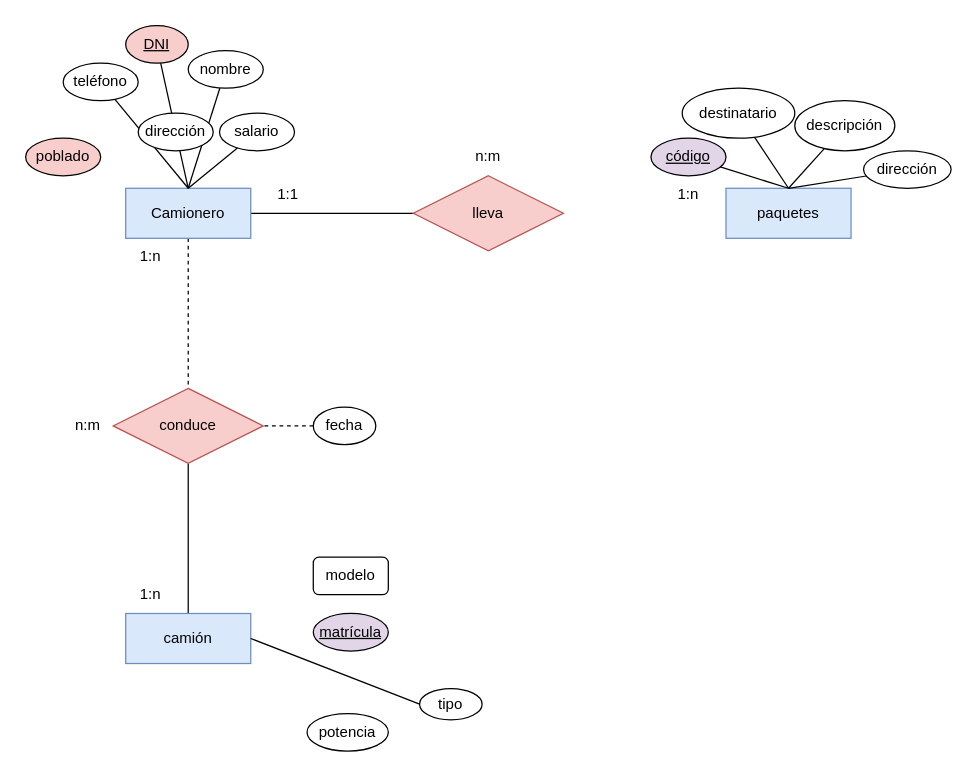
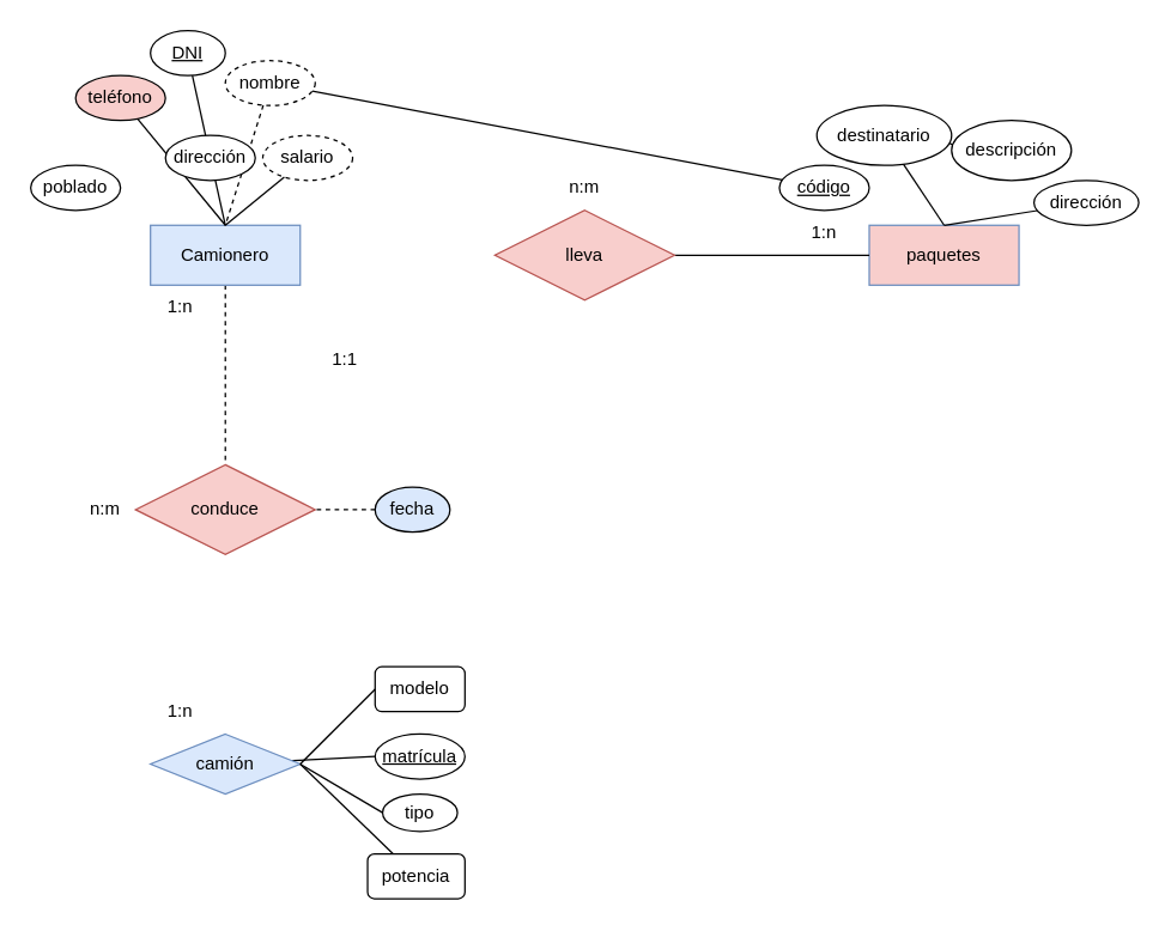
- <mxCell id="13" value="DNI" style="ellipse;whiteSpace=wrap;html=1;align=center;fontStyle=4;fillColor=#f8cecc;" vertex="1" parent="1"><mxGeometry x="100" y="20" width="50" height="30" as="geometry" /></mxCell>
+ <mxCell id="13" value="DNI" style="ellipse;whiteSpace=wrap;html=1;align=center;fontStyle=4;" vertex="1" parent="1"><mxGeometry x="100" y="20" width="50" height="30" as="geometry" /></mxCell>
- <mxCell id="15" value="nombre" style="ellipse;whiteSpace=wrap;html=1;align=center;" vertex="1" parent="1"><mxGeometry x="150" y="40" width="60" height="30" as="geometry" /></mxCell>
+ <mxCell id="15" value="nombre" style="ellipse;whiteSpace=wrap;html=1;align=center;dashed=1;" vertex="1" parent="1"><mxGeometry x="150" y="40" width="60" height="30" as="geometry" /></mxCell>
- <mxCell id="17" value="teléfono" style="ellipse;whiteSpace=wrap;html=1;align=center;" vertex="1" parent="1"><mxGeometry x="50" y="50" width="60" height="30" as="geometry" /></mxCell>
+ <mxCell id="17" value="teléfono" style="ellipse;whiteSpace=wrap;html=1;align=center;fillColor=#f8cecc;" vertex="1" parent="1"><mxGeometry x="50" y="50" width="60" height="30" as="geometry" /></mxCell>
- <mxCell id="14" style="rounded=0;orthogonalLoop=1;jettySize=auto;html=1;entryX=0.5;entryY=0;entryDx=0;entryDy=0;endArrow=none;endFill=0;" edge="1" parent="1" source="15" target="4"><mxGeometry relative="1" as="geometry" /></mxCell>
+ <mxCell id="14" style="rounded=0;orthogonalLoop=1;jettySize=auto;html=1;entryX=0.5;entryY=0;entryDx=0;entryDy=0;endArrow=none;endFill=0;dashed=1;" edge="1" parent="1" source="15" target="4"><mxGeometry relative="1" as="geometry" /></mxCell>
- <mxCell id="18" value="salario" style="ellipse;whiteSpace=wrap;html=1;align=center;" vertex="1" parent="1"><mxGeometry x="175" y="90" width="60" height="30" as="geometry" /></mxCell>
+ <mxCell id="18" value="salario" style="ellipse;whiteSpace=wrap;html=1;align=center;dashed=1;" vertex="1" parent="1"><mxGeometry x="175" y="90" width="60" height="30" as="geometry" /></mxCell>
- <mxCell id="19" value="poblado" style="ellipse;whiteSpace=wrap;html=1;align=center;fillColor=#f8cecc;" vertex="1" parent="1"><mxGeometry x="20" y="110" width="60" height="30" as="geometry" /></mxCell>
+ <mxCell id="19" value="poblado" style="ellipse;whiteSpace=wrap;html=1;align=center;" vertex="1" parent="1"><mxGeometry x="20" y="110" width="60" height="30" as="geometry" /></mxCell>
- <mxCell id="21" value="código" style="ellipse;whiteSpace=wrap;html=1;align=center;fontStyle=4;fillColor=#e1d5e7;" vertex="1" parent="1"><mxGeometry x="520" y="110" width="60" height="30" as="geometry" /></mxCell>
+ <mxCell id="21" value="código" style="ellipse;whiteSpace=wrap;html=1;align=center;fontStyle=4;" vertex="1" parent="1"><mxGeometry x="520" y="110" width="60" height="30" as="geometry" /></mxCell>
- <mxCell id="22" style="rounded=0;orthogonalLoop=1;jettySize=auto;html=1;entryX=0.5;entryY=0;entryDx=0;entryDy=0;endArrow=none;endFill=0;" edge="1" parent="1" source="23" target="5"><mxGeometry relative="1" as="geometry" /></mxCell>
+ <mxCell id="22" style="rounded=0;orthogonalLoop=1;jettySize=auto;html=1;endArrow=none;endFill=0;" edge="1" parent="1" source="23" target="25"><mxGeometry relative="1" as="geometry" /></mxCell>
- <mxCell id="20" style="rounded=0;orthogonalLoop=1;jettySize=auto;html=1;entryX=0.5;entryY=0;entryDx=0;entryDy=0;endArrow=none;endFill=0;" edge="1" parent="1" source="21" target="5"><mxGeometry relative="1" as="geometry" /></mxCell>
+ <mxCell id="20" style="rounded=0;orthogonalLoop=1;jettySize=auto;html=1;endArrow=none;endFill=0;" edge="1" parent="1" source="21" target="15"><mxGeometry relative="1" as="geometry" /></mxCell>
- <mxCell id="40" value="1:1" style="text;html=1;strokeColor=none;fillColor=none;align=center;verticalAlign=middle;whiteSpace=wrap;rounded=0;" vertex="1" parent="1"><mxGeometry x="200" y="140" width="60" height="30" as="geometry" /></mxCell>
+ <mxCell id="40" value="1:1" style="text;html=1;strokeColor=none;fillColor=none;align=center;verticalAlign=middle;whiteSpace=wrap;rounded=0;" vertex="1" parent="1"><mxGeometry x="200" y="225" width="60" height="30" as="geometry" /></mxCell>
- <mxCell id="2" style="rounded=0;orthogonalLoop=1;jettySize=auto;html=1;endArrow=none;endFill=0;" edge="1" parent="1" source="4" target="7"><mxGeometry relative="1" as="geometry" /></mxCell>
+ <mxCell id="6" style="edgeStyle=orthogonalEdgeStyle;rounded=0;orthogonalLoop=1;jettySize=auto;html=1;endArrow=none;endFill=0;" edge="1" parent="1" source="7" target="5"><mxGeometry relative="1" as="geometry" /></mxCell>
- <mxCell id="5" value="paquetes" style="whiteSpace=wrap;html=1;align=center;fillColor=#dae8fc;strokeColor=#6c8ebf;" vertex="1" parent="1"><mxGeometry x="580" y="150" width="100" height="40" as="geometry" /></mxCell>
+ <mxCell id="5" value="paquetes" style="whiteSpace=wrap;html=1;align=center;fillColor=#f8cecc;strokeColor=#6c8ebf;" vertex="1" parent="1"><mxGeometry x="580" y="150" width="100" height="40" as="geometry" /></mxCell>
- <mxCell id="44" value="fecha" style="ellipse;whiteSpace=wrap;html=1;align=center;" vertex="1" parent="1"><mxGeometry x="250" y="325" width="50" height="30" as="geometry" /></mxCell>
+ <mxCell id="44" value="fecha" style="ellipse;whiteSpace=wrap;html=1;align=center;fillColor=#dae8fc;" vertex="1" parent="1"><mxGeometry x="250" y="325" width="50" height="30" as="geometry" /></mxCell>
- <mxCell id="8" style="edgeStyle=orthogonalEdgeStyle;rounded=0;orthogonalLoop=1;jettySize=auto;html=1;endArrow=none;endFill=0;" edge="1" parent="1" source="9" target="11"><mxGeometry relative="1" as="geometry" /></mxCell>
+ <mxCell id="34" value="" style="endArrow=none;html=1;rounded=0;exitX=1;exitY=0.5;exitDx=0;exitDy=0;entryX=0;entryY=0.5;entryDx=0;entryDy=0;" edge="1" parent="1" source="11" target="29"><mxGeometry relative="1" as="geometry"><mxPoint x="210" y="420" as="sourcePoint" /><mxPoint x="370" y="420" as="targetPoint" /></mxGeometry></mxCell>
- <mxCell id="28" value="matrícula" style="ellipse;whiteSpace=wrap;html=1;align=center;fontStyle=4;fillColor=#e1d5e7;" vertex="1" parent="1"><mxGeometry x="250" y="490" width="60" height="30" as="geometry" /></mxCell>
+ <mxCell id="28" value="matrícula" style="ellipse;whiteSpace=wrap;html=1;align=center;fontStyle=4;" vertex="1" parent="1"><mxGeometry x="250" y="490" width="60" height="30" as="geometry" /></mxCell>
+ <mxCell id="10" style="rounded=0;orthogonalLoop=1;jettySize=auto;html=1;entryX=0;entryY=0.5;entryDx=0;entryDy=0;endArrow=none;endFill=0;" edge="1" parent="1" source="11" target="28"><mxGeometry relative="1" as="geometry" /></mxCell>
- <mxCell id="11" value="camión" style="whiteSpace=wrap;html=1;align=center;fillColor=#dae8fc;strokeColor=#6c8ebf;" vertex="1" parent="1"><mxGeometry x="100" y="490" width="100" height="40" as="geometry" /></mxCell>
+ <mxCell id="11" value="camión" style="rhombus;whiteSpace=wrap;html=1;align=center;fillColor=#dae8fc;strokeColor=#6c8ebf;" vertex="1" parent="1"><mxGeometry x="100" y="490" width="100" height="40" as="geometry" /></mxCell>
+ <mxCell id="31" style="rounded=0;orthogonalLoop=1;jettySize=auto;html=1;entryX=1;entryY=0.5;entryDx=0;entryDy=0;endArrow=none;endFill=0;" edge="1" parent="1" source="32" target="11"><mxGeometry relative="1" as="geometry" /></mxCell>
- <mxCell id="30" value="tipo" style="ellipse;whiteSpace=wrap;html=1;align=center;" vertex="1" parent="1"><mxGeometry x="335" y="550" width="50" height="25" as="geometry" /></mxCell>
+ <mxCell id="30" value="tipo" style="ellipse;whiteSpace=wrap;html=1;align=center;" vertex="1" parent="1"><mxGeometry x="255" y="530" width="50" height="25" as="geometry" /></mxCell>
- <mxCell id="32" value="potencia" style="ellipse;whiteSpace=wrap;html=1;align=center;" vertex="1" parent="1"><mxGeometry x="245" y="570" width="65" height="30" as="geometry" /></mxCell>
+ <mxCell id="32" value="potencia" style="whiteSpace=wrap;html=1;align=center;rounded=1;" vertex="1" parent="1"><mxGeometry x="245" y="570" width="65" height="30" as="geometry" /></mxCell>
